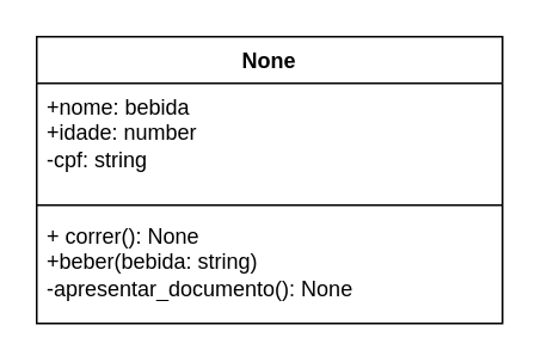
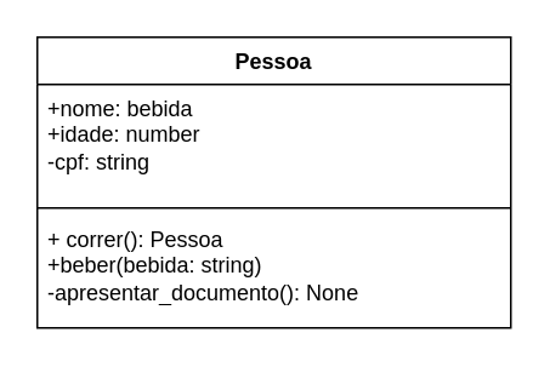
- <mxCell id="2" value="None" style="swimlane;fontStyle=1;align=center;verticalAlign=top;childLayout=stackLayout;horizontal=1;startSize=26;horizontalStack=0;resizeParent=1;resizeParentMax=0;resizeLast=0;collapsible=1;marginBottom=0;whiteSpace=wrap;html=1;" vertex="1" parent="1"><mxGeometry x="20" y="20" width="260" height="160" as="geometry"><mxRectangle x="280" y="120" width="80" height="30" as="alternateBounds" /></mxGeometry></mxCell>
+ <mxCell id="2" value="Pessoa" style="swimlane;fontStyle=1;align=center;verticalAlign=top;childLayout=stackLayout;horizontal=1;startSize=26;horizontalStack=0;resizeParent=1;resizeParentMax=0;resizeLast=0;collapsible=1;marginBottom=0;whiteSpace=wrap;html=1;" vertex="1" parent="1"><mxGeometry x="20" y="20" width="260" height="160" as="geometry"><mxRectangle x="280" y="120" width="80" height="30" as="alternateBounds" /></mxGeometry></mxCell>
- <mxCell id="5" value="+ correr(): None&lt;br&gt;+beber(bebida: string)&lt;br&gt;-apresentar_documento(): None" style="text;strokeColor=none;fillColor=none;align=left;verticalAlign=top;spacingLeft=4;spacingRight=4;overflow=hidden;rotatable=0;points=[[0,0.5],[1,0.5]];portConstraint=eastwest;whiteSpace=wrap;html=1;" vertex="1" parent="2"><mxGeometry y="98" width="260" height="62" as="geometry" /></mxCell>
+ <mxCell id="5" value="+ correr(): Pessoa&lt;br&gt;+beber(bebida: string)&lt;br&gt;-apresentar_documento(): None" style="text;strokeColor=none;fillColor=none;align=left;verticalAlign=top;spacingLeft=4;spacingRight=4;overflow=hidden;rotatable=0;points=[[0,0.5],[1,0.5]];portConstraint=eastwest;whiteSpace=wrap;html=1;" vertex="1" parent="2"><mxGeometry y="98" width="260" height="62" as="geometry" /></mxCell>
